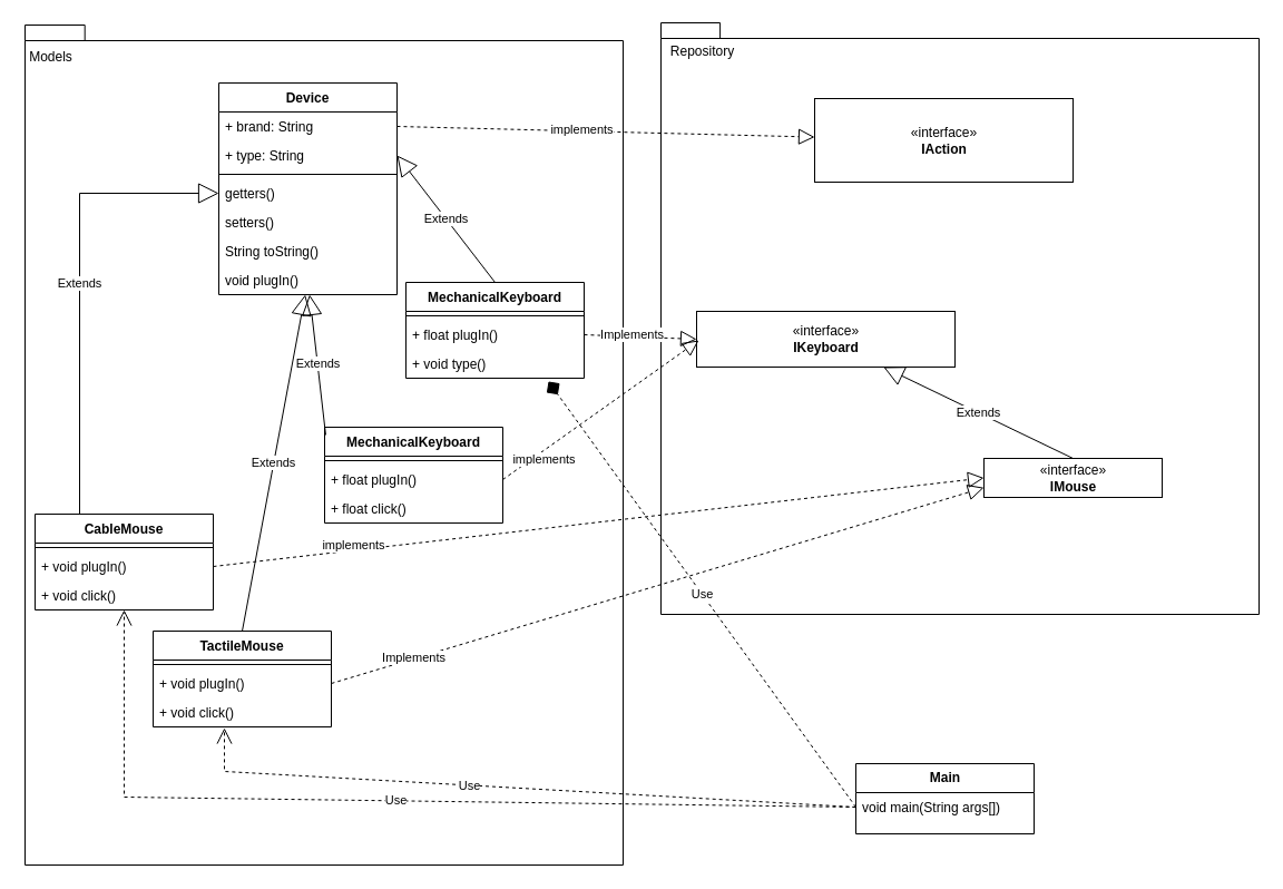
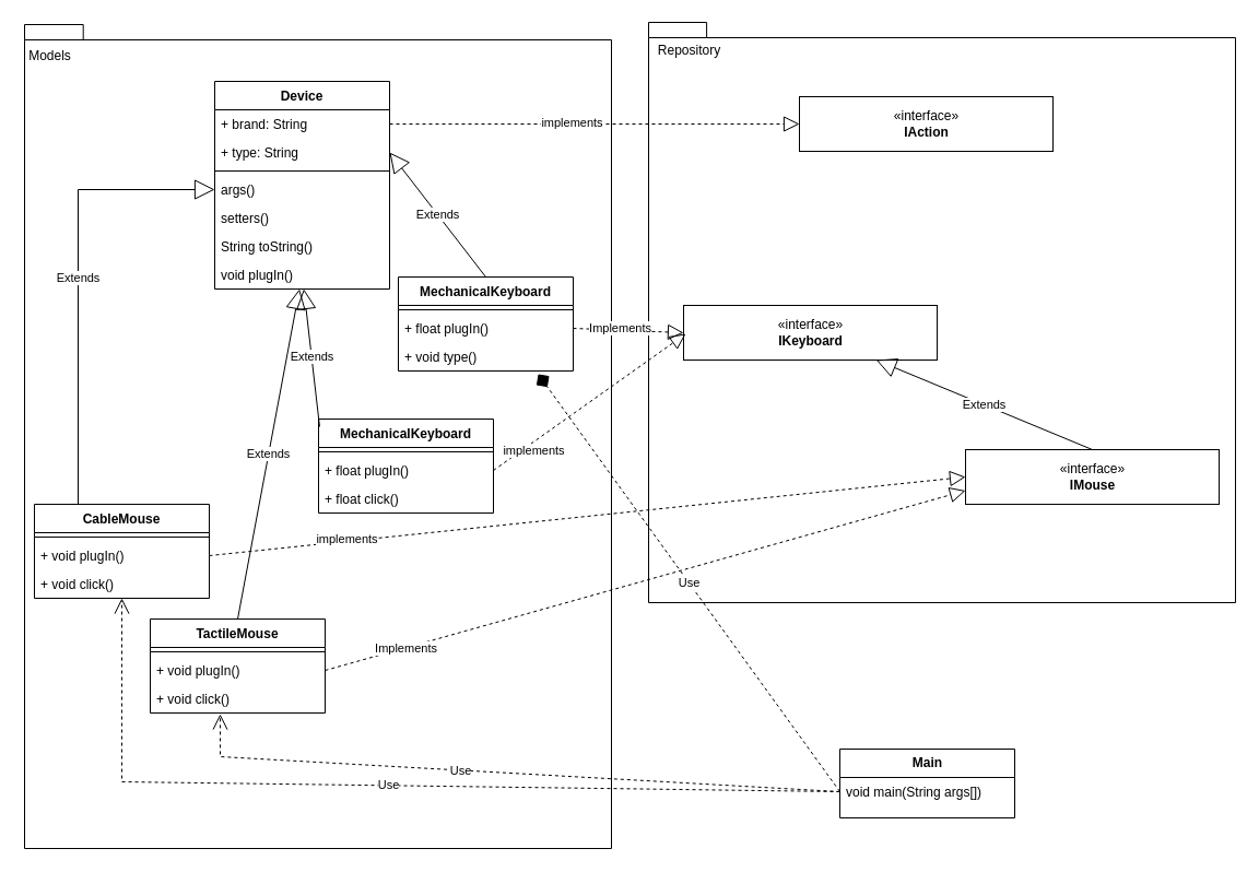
- <mxCell id="4" value="«interface»&lt;br&gt;&lt;b&gt;IAction&lt;/b&gt;" style="html=1;" vertex="1" parent="1"><mxGeometry x="731" y="88" width="232" height="75" as="geometry" /></mxCell>
+ <mxCell id="4" value="«interface»&lt;br&gt;&lt;b&gt;IAction&lt;/b&gt;" style="html=1;" vertex="1" parent="1"><mxGeometry x="731" y="88" width="232" height="50" as="geometry" /></mxCell>
- <mxCell id="14" value="getters()" style="text;strokeColor=none;fillColor=none;align=left;verticalAlign=top;spacingLeft=4;spacingRight=4;overflow=hidden;rotatable=0;points=[[0,0.5],[1,0.5]];portConstraint=eastwest;" vertex="1" parent="10"><mxGeometry y="86" width="160" height="26" as="geometry" /></mxCell>
+ <mxCell id="14" value="args()" style="text;strokeColor=none;fillColor=none;align=left;verticalAlign=top;spacingLeft=4;spacingRight=4;overflow=hidden;rotatable=0;points=[[0,0.5],[1,0.5]];portConstraint=eastwest;" vertex="1" parent="10"><mxGeometry y="86" width="160" height="26" as="geometry" /></mxCell>
- <mxCell id="6" value="«interface»&lt;br&gt;&lt;b&gt;IMouse&lt;/b&gt;" style="html=1;" vertex="1" parent="1"><mxGeometry x="883" y="411" width="160" height="35" as="geometry" /></mxCell>
+ <mxCell id="6" value="«interface»&lt;br&gt;&lt;b&gt;IMouse&lt;/b&gt;" style="html=1;" vertex="1" parent="1"><mxGeometry x="883" y="411" width="232" height="50" as="geometry" /></mxCell>
